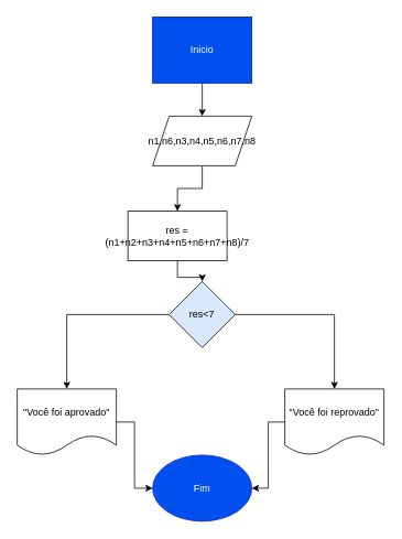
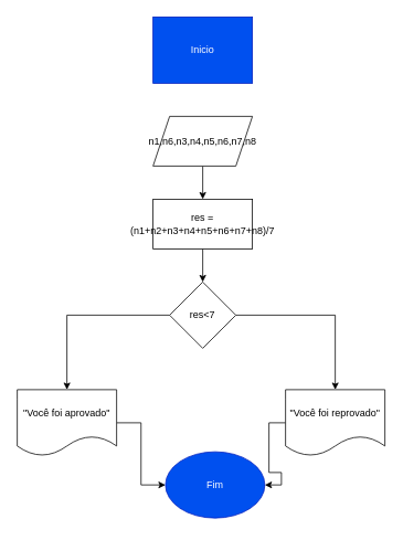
- <mxCell id="2" value="" style="edgeStyle=orthogonalEdgeStyle;rounded=0;orthogonalLoop=1;jettySize=auto;html=1;" edge="1" parent="1" source="3" target="5"><mxGeometry relative="1" as="geometry" /></mxCell>
- <mxCell id="7" value="res =(n1+n2+n3+n4+n5+n6+n7+n8)/7" style="whiteSpace=wrap;html=1;" vertex="1" parent="1"><mxGeometry x="154" y="255" width="120" height="60" as="geometry" /></mxCell>
+ <mxCell id="7" value="res =(n1+n2+n3+n4+n5+n6+n7+n8)/7" style="whiteSpace=wrap;html=1;" vertex="1" parent="1"><mxGeometry x="184" y="240" width="120" height="60" as="geometry" /></mxCell>
- <mxCell id="10" value="res&amp;lt;7" style="rhombus;whiteSpace=wrap;html=1;fillColor=#dae8fc;" vertex="1" parent="1"><mxGeometry x="204" y="340" width="80" height="80" as="geometry" /></mxCell>
+ <mxCell id="10" value="res&amp;lt;7" style="rhombus;whiteSpace=wrap;html=1;" vertex="1" parent="1"><mxGeometry x="204" y="340" width="80" height="80" as="geometry" /></mxCell>
- <mxCell id="15" value="Fim" style="ellipse;whiteSpace=wrap;html=1;fillColor=#0050ef;fontColor=#ffffff;strokeColor=#001DBC;" vertex="1" parent="1"><mxGeometry x="184" y="550" width="120" height="80" as="geometry" /></mxCell>
+ <mxCell id="15" value="Fim" style="ellipse;whiteSpace=wrap;html=1;fillColor=#0050ef;fontColor=#ffffff;strokeColor=#001DBC;" vertex="1" parent="1"><mxGeometry x="199" y="545" width="120" height="80" as="geometry" /></mxCell>
